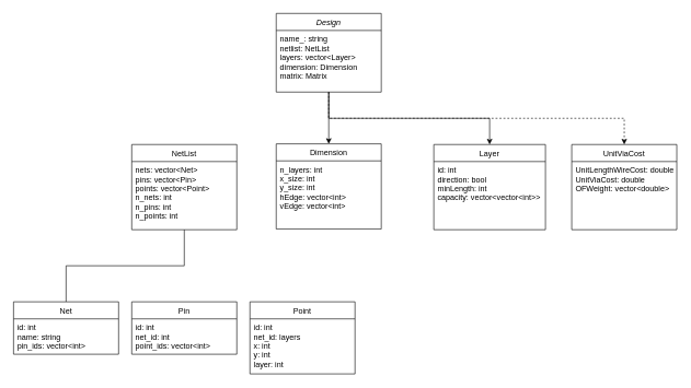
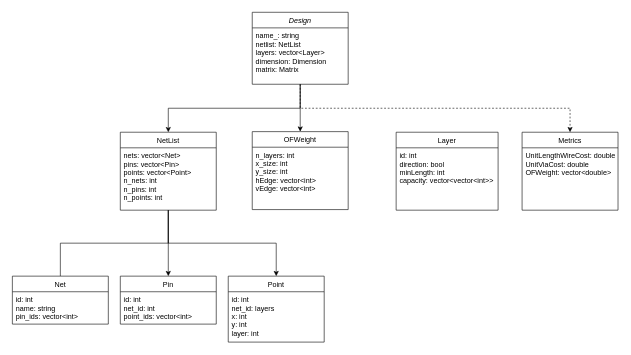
+ <mxCell id="16" style="edgeStyle=orthogonalEdgeStyle;rounded=0;orthogonalLoop=1;jettySize=auto;html=1;exitX=0.5;exitY=1;exitDx=0;exitDy=0;entryX=0.5;entryY=0;entryDx=0;entryDy=0;" parent="1" source="19" target="5" edge="1"><mxGeometry relative="1" as="geometry" /></mxCell>
- <mxCell id="18" style="edgeStyle=orthogonalEdgeStyle;rounded=0;orthogonalLoop=1;jettySize=auto;html=1;entryX=0.5;entryY=0;entryDx=0;entryDy=0;" parent="1" source="19" target="23" edge="1"><mxGeometry relative="1" as="geometry"><Array as="points"><mxPoint x="500" y="180" /><mxPoint x="745" y="180" /></Array></mxGeometry></mxCell>
- <mxCell id="21" value="Dimension" style="swimlane;fontStyle=0;align=center;verticalAlign=top;childLayout=stackLayout;horizontal=1;startSize=26;horizontalStack=0;resizeParent=1;resizeLast=0;collapsible=1;marginBottom=0;rounded=0;shadow=0;strokeWidth=1;" parent="1" vertex="1"><mxGeometry x="420" y="219" width="160" height="130" as="geometry"><mxRectangle x="550" y="140" width="160" height="26" as="alternateBounds" /></mxGeometry></mxCell>
+ <mxCell id="21" value="OFWeight" style="swimlane;fontStyle=0;align=center;verticalAlign=top;childLayout=stackLayout;horizontal=1;startSize=26;horizontalStack=0;resizeParent=1;resizeLast=0;collapsible=1;marginBottom=0;rounded=0;shadow=0;strokeWidth=1;" parent="1" vertex="1"><mxGeometry x="420" y="219" width="160" height="130" as="geometry"><mxRectangle x="550" y="140" width="160" height="26" as="alternateBounds" /></mxGeometry></mxCell>
- <mxCell id="11" value="UnitViaCost" style="swimlane;fontStyle=0;align=center;verticalAlign=top;childLayout=stackLayout;horizontal=1;startSize=26;horizontalStack=0;resizeParent=1;resizeLast=0;collapsible=1;marginBottom=0;rounded=0;shadow=0;strokeWidth=1;" parent="1" vertex="1"><mxGeometry x="870" y="220" width="160" height="130" as="geometry"><mxRectangle x="550" y="140" width="160" height="26" as="alternateBounds" /></mxGeometry></mxCell>
+ <mxCell id="11" value="Metrics" style="swimlane;fontStyle=0;align=center;verticalAlign=top;childLayout=stackLayout;horizontal=1;startSize=26;horizontalStack=0;resizeParent=1;resizeLast=0;collapsible=1;marginBottom=0;rounded=0;shadow=0;strokeWidth=1;" parent="1" vertex="1"><mxGeometry x="870" y="220" width="160" height="130" as="geometry"><mxRectangle x="550" y="140" width="160" height="26" as="alternateBounds" /></mxGeometry></mxCell>
+ <mxCell id="2" style="edgeStyle=orthogonalEdgeStyle;rounded=0;orthogonalLoop=1;jettySize=auto;html=1;exitX=0.5;exitY=1;exitDx=0;exitDy=0;entryX=0.5;entryY=0;entryDx=0;entryDy=0;" parent="1" source="5" target="9" edge="1"><mxGeometry relative="1" as="geometry" /></mxCell>
+ <mxCell id="4" style="edgeStyle=orthogonalEdgeStyle;rounded=0;orthogonalLoop=1;jettySize=auto;html=1;exitX=0.5;exitY=1;exitDx=0;exitDy=0;entryX=0.5;entryY=0;entryDx=0;entryDy=0;" parent="1" source="5" target="13" edge="1"><mxGeometry relative="1" as="geometry" /></mxCell>
